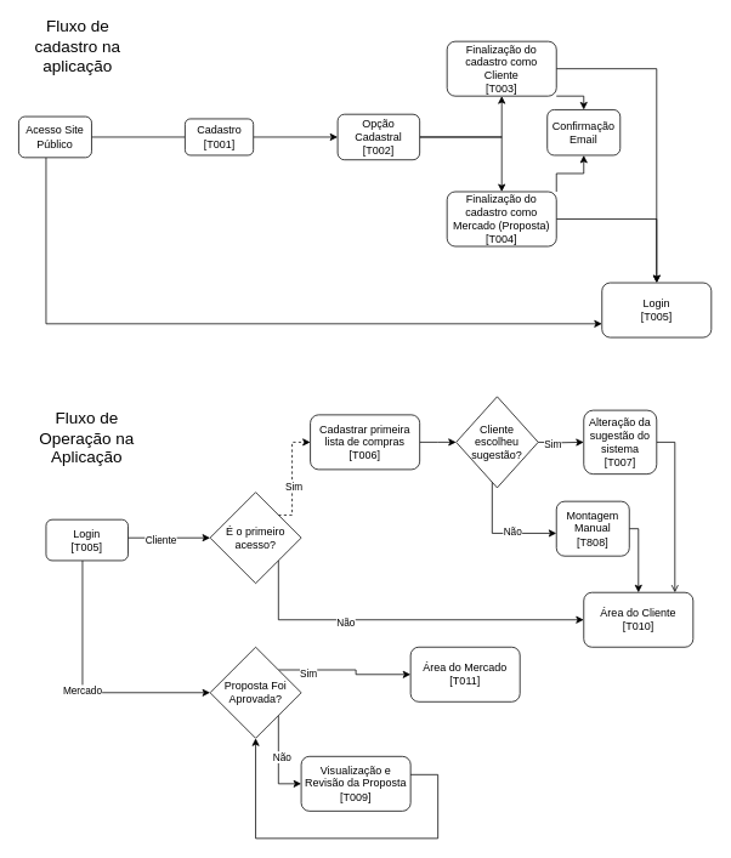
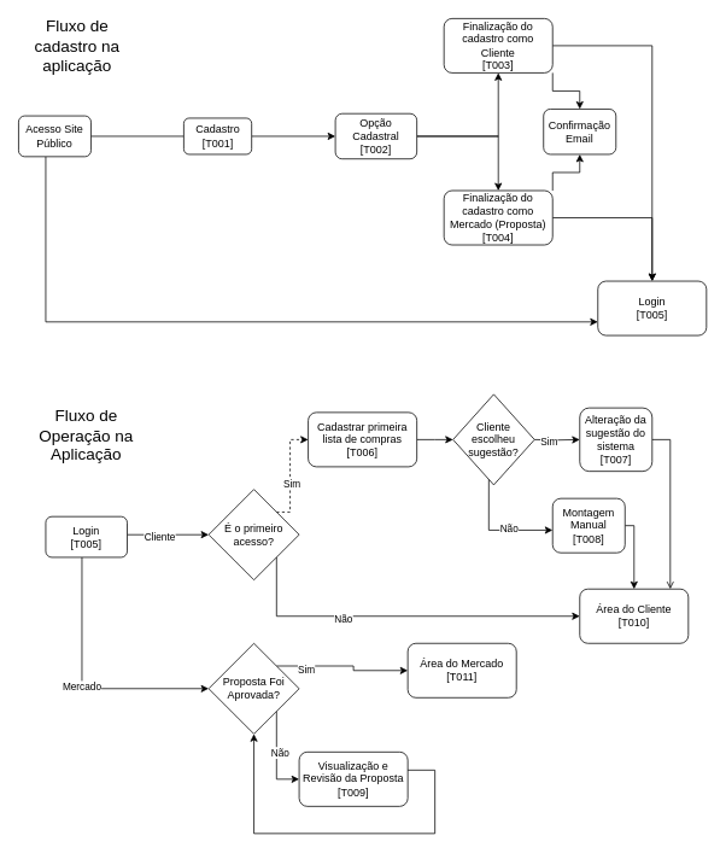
- <mxCell id="13" value="Finalização do cadastro como Cliente&lt;br&gt;[T003]" style="rounded=1;whiteSpace=wrap;html=1;" vertex="1" parent="1"><mxGeometry x="490" y="45" width="120" height="60" as="geometry" /></mxCell>
+ <mxCell id="13" value="Finalização do cadastro como Cliente&lt;br&gt;[T003]" style="rounded=1;whiteSpace=wrap;html=1;" vertex="1" parent="1"><mxGeometry x="490" y="20" width="120" height="60" as="geometry" /></mxCell>
- <mxCell id="38" value="Montagem Manual&lt;br&gt;[T808]" style="rounded=1;whiteSpace=wrap;html=1;" vertex="1" parent="1"><mxGeometry x="610" y="550" width="80" height="60" as="geometry" /></mxCell>
+ <mxCell id="38" value="Montagem Manual&lt;br&gt;[T008]" style="rounded=1;whiteSpace=wrap;html=1;" vertex="1" parent="1"><mxGeometry x="610" y="550" width="80" height="60" as="geometry" /></mxCell>
